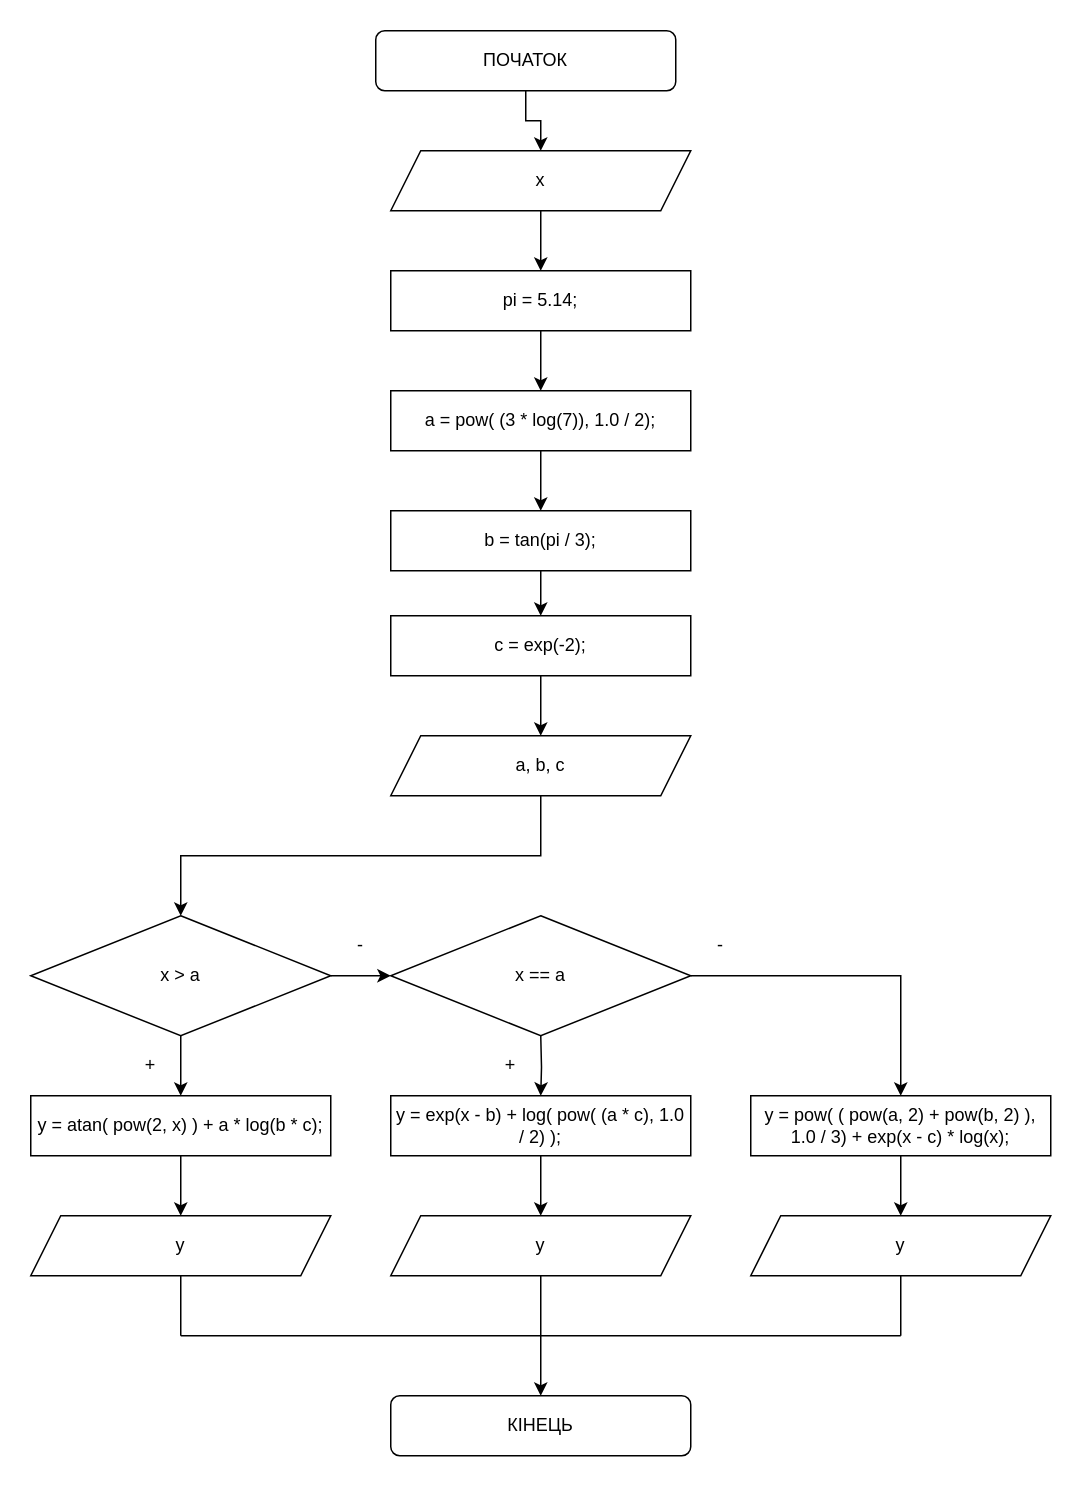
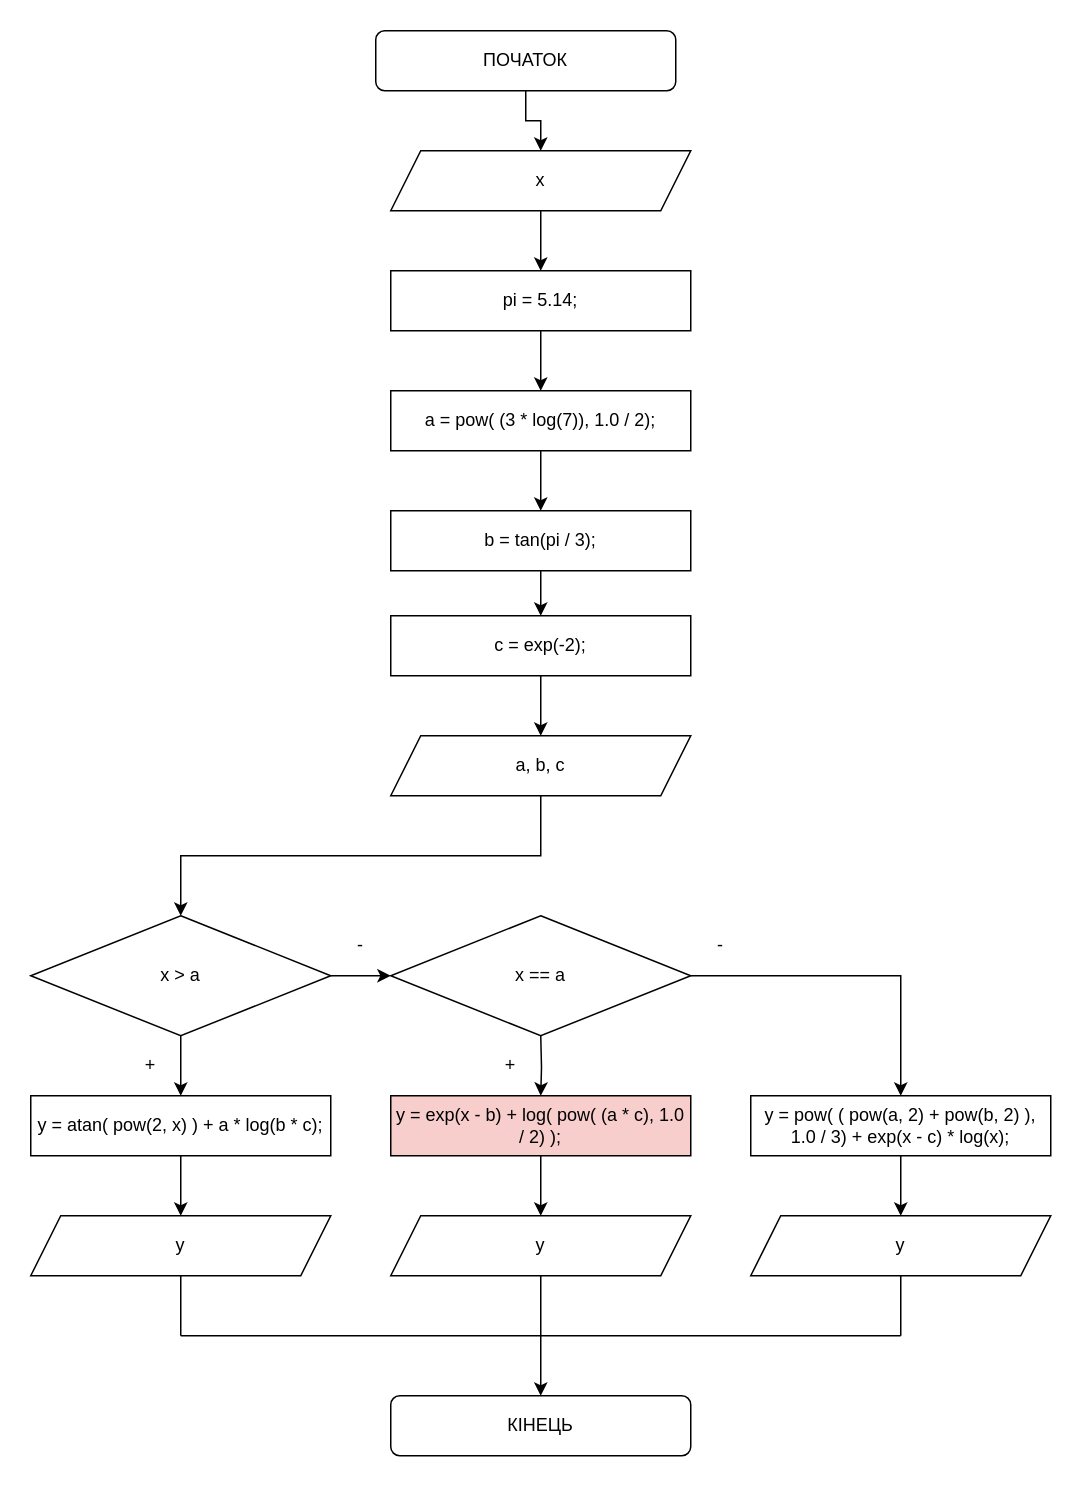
- <mxCell id="25" value="y = exp(x - b) + log( pow( (a * c), 1.0 / 2) );" style="rounded=0;whiteSpace=wrap;html=1;" parent="1" vertex="1"><mxGeometry x="260" y="730" width="200" height="40" as="geometry" /></mxCell>
+ <mxCell id="25" value="y = exp(x - b) + log( pow( (a * c), 1.0 / 2) );" style="rounded=0;whiteSpace=wrap;html=1;fillColor=#f8cecc;" parent="1" vertex="1"><mxGeometry x="260" y="730" width="200" height="40" as="geometry" /></mxCell>
